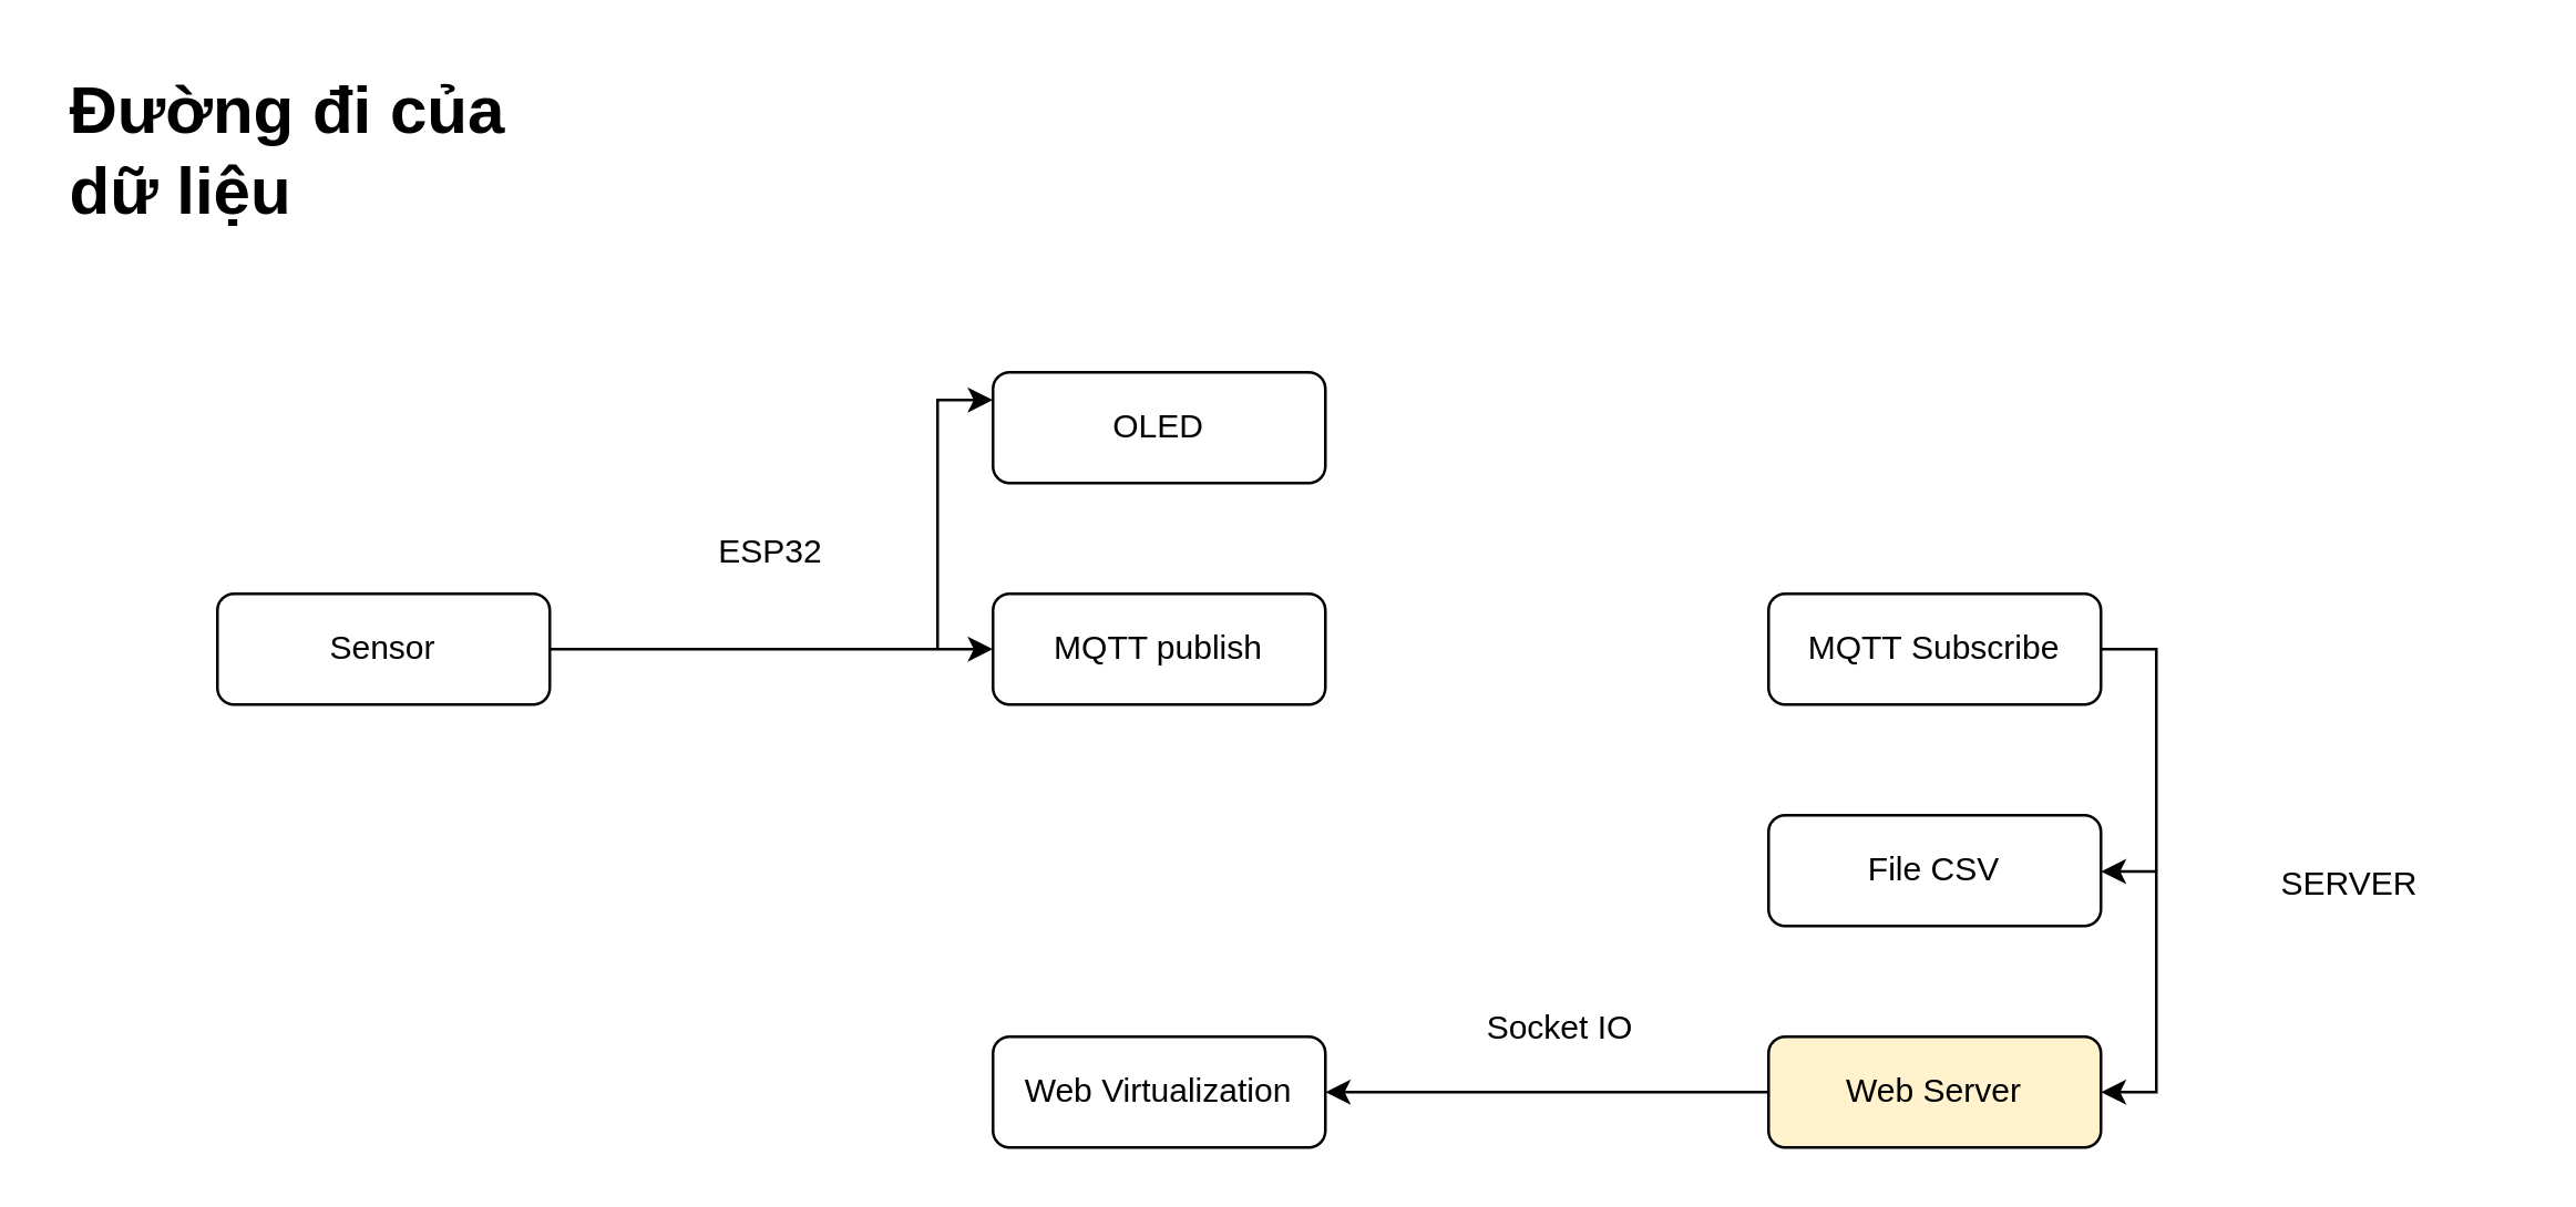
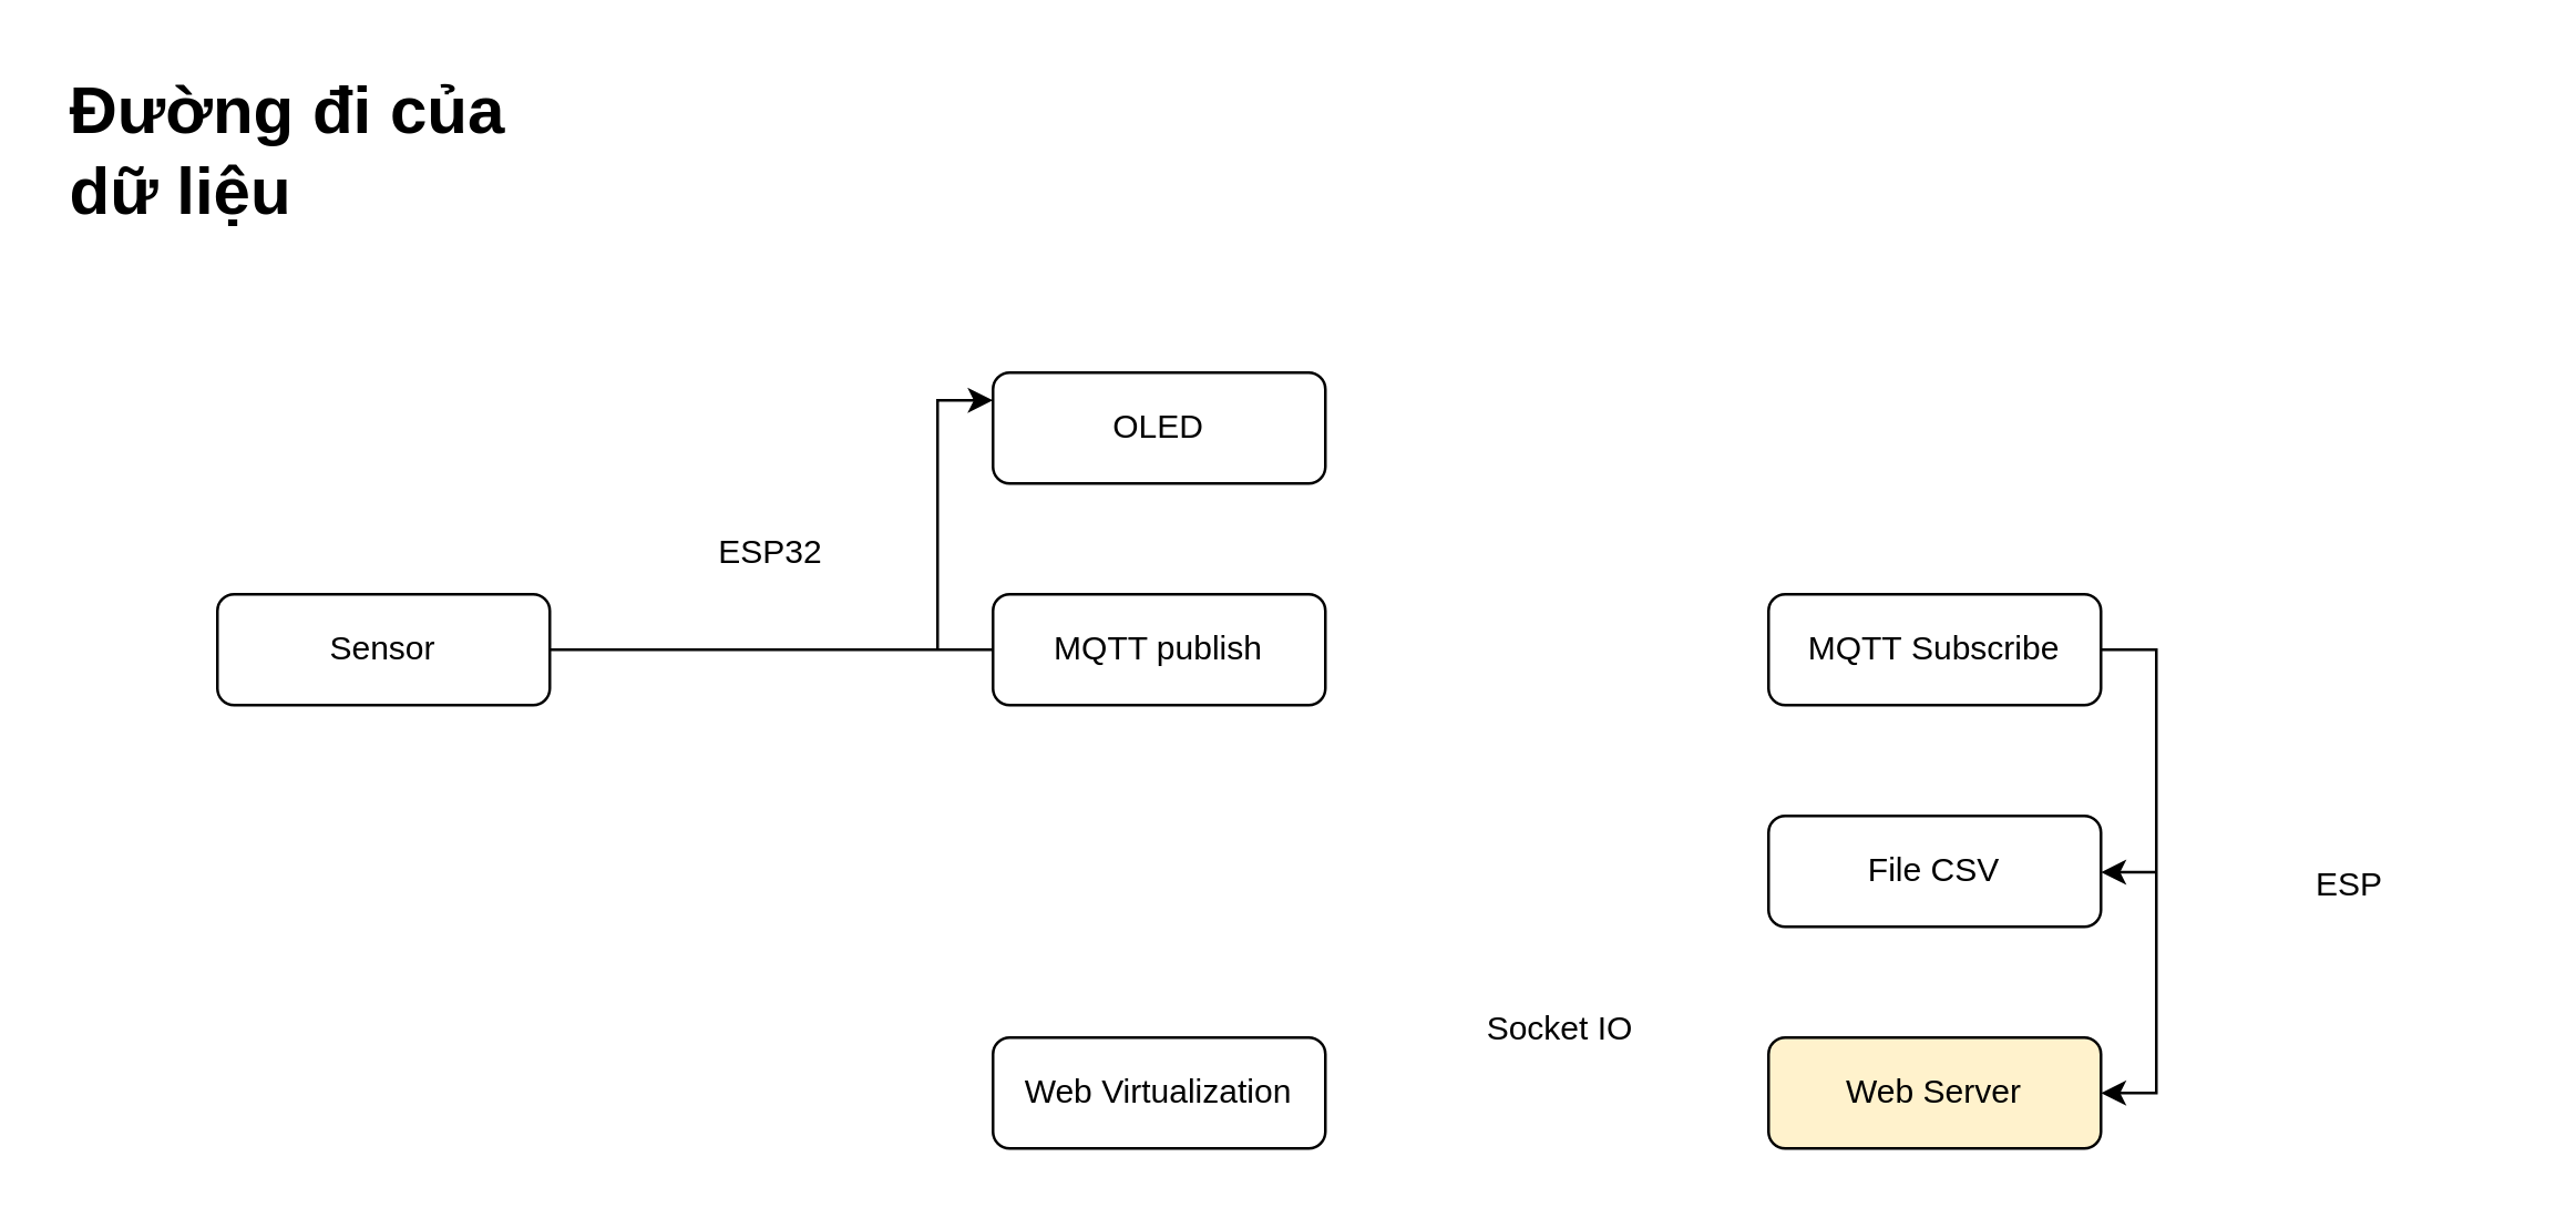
- <mxCell id="2" style="edgeStyle=orthogonalEdgeStyle;rounded=0;orthogonalLoop=1;jettySize=auto;html=1;exitX=1;exitY=0.5;exitDx=0;exitDy=0;entryX=0;entryY=0.5;entryDx=0;entryDy=0;" parent="1" source="3" target="4" edge="1"><mxGeometry relative="1" as="geometry" /></mxCell>
+ <mxCell id="2" style="edgeStyle=orthogonalEdgeStyle;rounded=0;orthogonalLoop=1;jettySize=auto;html=1;exitX=1;exitY=0.5;exitDx=0;exitDy=0;entryX=0;entryY=0.5;entryDx=0;entryDy=0;endArrow=none;" parent="1" source="3" target="4" edge="1"><mxGeometry relative="1" as="geometry" /></mxCell>
- <mxCell id="12" value="SERVER" style="text;html=1;strokeColor=none;fillColor=none;align=center;verticalAlign=middle;whiteSpace=wrap;rounded=0;" parent="1" vertex="1"><mxGeometry x="788" y="304" width="120" height="30" as="geometry" /></mxCell>
+ <mxCell id="12" value="ESP" style="text;html=1;strokeColor=none;fillColor=none;align=center;verticalAlign=middle;whiteSpace=wrap;rounded=0;" parent="1" vertex="1"><mxGeometry x="788" y="304" width="120" height="30" as="geometry" /></mxCell>
- <mxCell id="7" style="edgeStyle=orthogonalEdgeStyle;rounded=0;orthogonalLoop=1;jettySize=auto;html=1;exitX=1;exitY=0.5;exitDx=0;exitDy=0;entryX=0;entryY=0.5;entryDx=0;entryDy=0;" parent="1" source="8" target="13" edge="1"><mxGeometry relative="1" as="geometry" /></mxCell>
